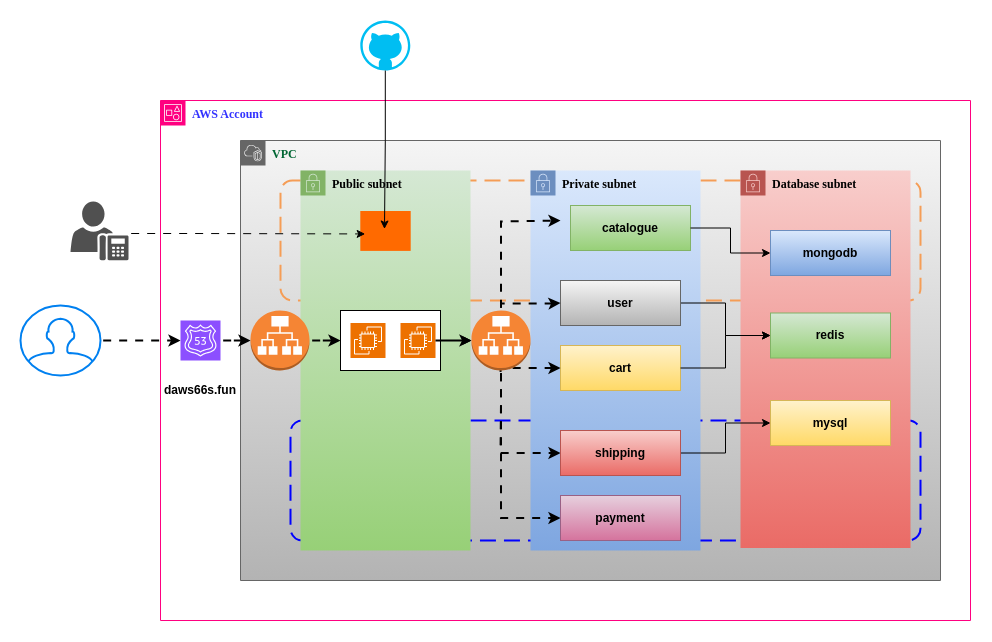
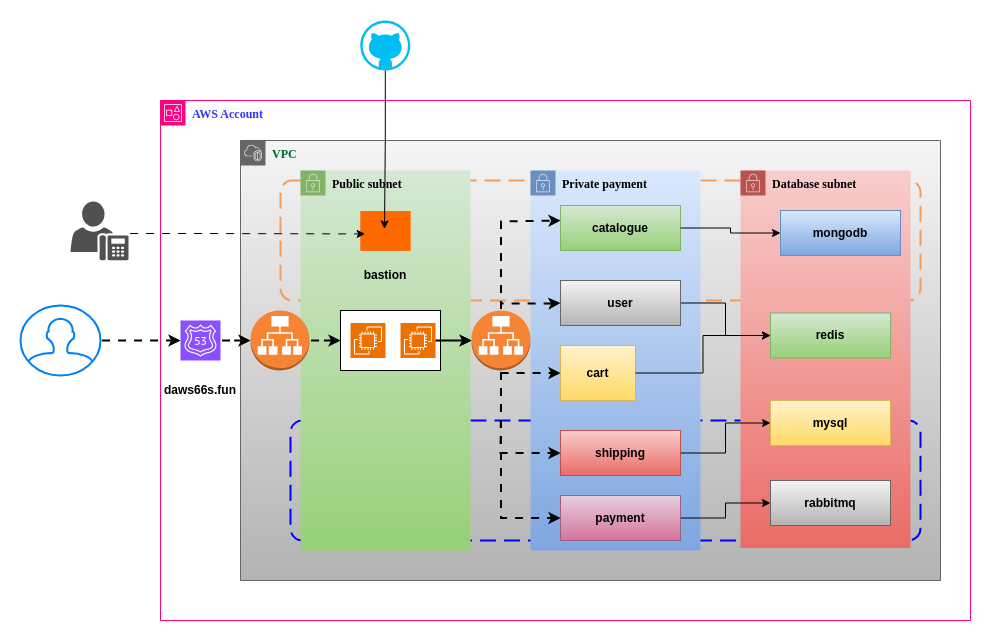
- <mxCell id="13" value="&lt;b&gt;&lt;font face=&quot;Comic Sans MS&quot;&gt;Private subnet&lt;/font&gt;&lt;/b&gt;" style="points=[[0,0],[0.25,0],[0.5,0],[0.75,0],[1,0],[1,0.25],[1,0.5],[1,0.75],[1,1],[0.75,1],[0.5,1],[0.25,1],[0,1],[0,0.75],[0,0.5],[0,0.25]];outlineConnect=0;gradientColor=#7ea6e0;html=1;whiteSpace=wrap;fontSize=12;fontStyle=0;container=1;pointerEvents=0;collapsible=0;recursiveResize=0;shape=mxgraph.aws4.group;grIcon=mxgraph.aws4.group_security_group;grStroke=0;strokeColor=#6c8ebf;fillColor=#dae8fc;verticalAlign=top;align=left;spacingLeft=30;dashed=0;" parent="5" vertex="1"><mxGeometry x="290" y="30" width="170" height="380" as="geometry" /></mxCell>
+ <mxCell id="13" value="&lt;b&gt;&lt;font face=&quot;Comic Sans MS&quot;&gt;Private payment&lt;/font&gt;&lt;/b&gt;" style="points=[[0,0],[0.25,0],[0.5,0],[0.75,0],[1,0],[1,0.25],[1,0.5],[1,0.75],[1,1],[0.75,1],[0.5,1],[0.25,1],[0,1],[0,0.75],[0,0.5],[0,0.25]];outlineConnect=0;gradientColor=#7ea6e0;html=1;whiteSpace=wrap;fontSize=12;fontStyle=0;container=1;pointerEvents=0;collapsible=0;recursiveResize=0;shape=mxgraph.aws4.group;grIcon=mxgraph.aws4.group_security_group;grStroke=0;strokeColor=#6c8ebf;fillColor=#dae8fc;verticalAlign=top;align=left;spacingLeft=30;dashed=0;" parent="5" vertex="1"><mxGeometry x="290" y="30" width="170" height="380" as="geometry" /></mxCell>
- <mxCell id="14" value="&lt;b&gt;catalogue&lt;/b&gt;" style="rounded=0;whiteSpace=wrap;html=1;fillColor=#d5e8d4;gradientColor=#97d077;strokeColor=#82b366;" parent="13" vertex="1"><mxGeometry x="40" y="35" width="120" height="45" as="geometry" /></mxCell>
+ <mxCell id="14" value="&lt;b&gt;catalogue&lt;/b&gt;" style="rounded=0;whiteSpace=wrap;html=1;fillColor=#d5e8d4;gradientColor=#97d077;strokeColor=#82b366;" parent="13" vertex="1"><mxGeometry x="30" y="35" width="120" height="45" as="geometry" /></mxCell>
- <mxCell id="32" value="&lt;b&gt;mongodb&lt;/b&gt;" style="rounded=0;whiteSpace=wrap;html=1;fillColor=#dae8fc;gradientColor=#7ea6e0;strokeColor=#6c8ebf;" parent="5" vertex="1"><mxGeometry x="530" y="90" width="120" height="45" as="geometry" /></mxCell>
+ <mxCell id="32" value="&lt;b&gt;mongodb&lt;/b&gt;" style="rounded=0;whiteSpace=wrap;html=1;fillColor=#dae8fc;gradientColor=#7ea6e0;strokeColor=#6c8ebf;" parent="5" vertex="1"><mxGeometry x="540" y="70" width="120" height="45" as="geometry" /></mxCell>
+ <mxCell id="36" value="&lt;b&gt;bastion&lt;/b&gt;" style="text;html=1;whiteSpace=wrap;strokeColor=none;fillColor=none;align=center;verticalAlign=middle;rounded=0;" parent="5" vertex="1"><mxGeometry x="115" y="120" width="60" height="30" as="geometry" /></mxCell>
- <mxCell id="15" value="&lt;b&gt;cart&lt;/b&gt;" style="rounded=0;whiteSpace=wrap;html=1;fillColor=#fff2cc;gradientColor=#ffd966;strokeColor=#d6b656;" parent="13" vertex="1"><mxGeometry x="30" y="175" width="120" height="45" as="geometry" /></mxCell>
+ <mxCell id="15" value="&lt;b&gt;cart&lt;/b&gt;" style="rounded=0;whiteSpace=wrap;html=1;fillColor=#fff2cc;gradientColor=#ffd966;strokeColor=#d6b656;" parent="13" vertex="1"><mxGeometry x="30" y="175" width="75" height="55" as="geometry" /></mxCell>
+ <mxCell id="34" value="&lt;b&gt;rabbitmq&lt;/b&gt;" style="rounded=0;whiteSpace=wrap;html=1;fillColor=#f5f5f5;gradientColor=#b3b3b3;strokeColor=#666666;" parent="5" vertex="1"><mxGeometry x="530" y="340" width="120" height="45" as="geometry" /></mxCell>
+ <mxCell id="30" style="edgeStyle=orthogonalEdgeStyle;rounded=0;orthogonalLoop=1;jettySize=auto;html=1;" parent="5" source="31" target="34" edge="1"><mxGeometry relative="1" as="geometry" /></mxCell>
